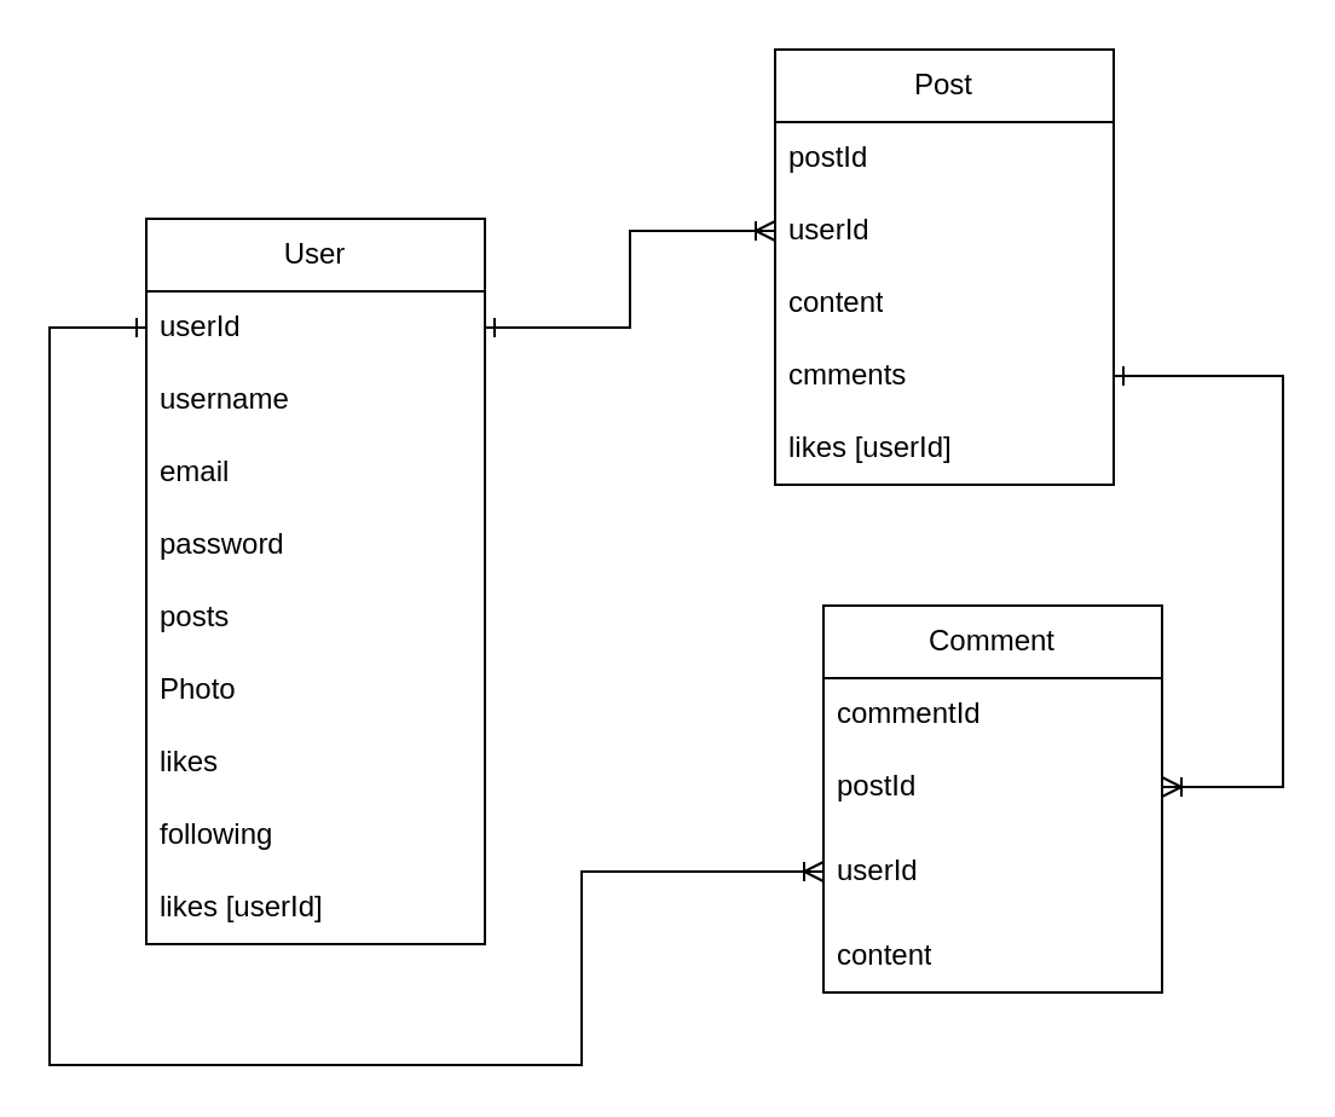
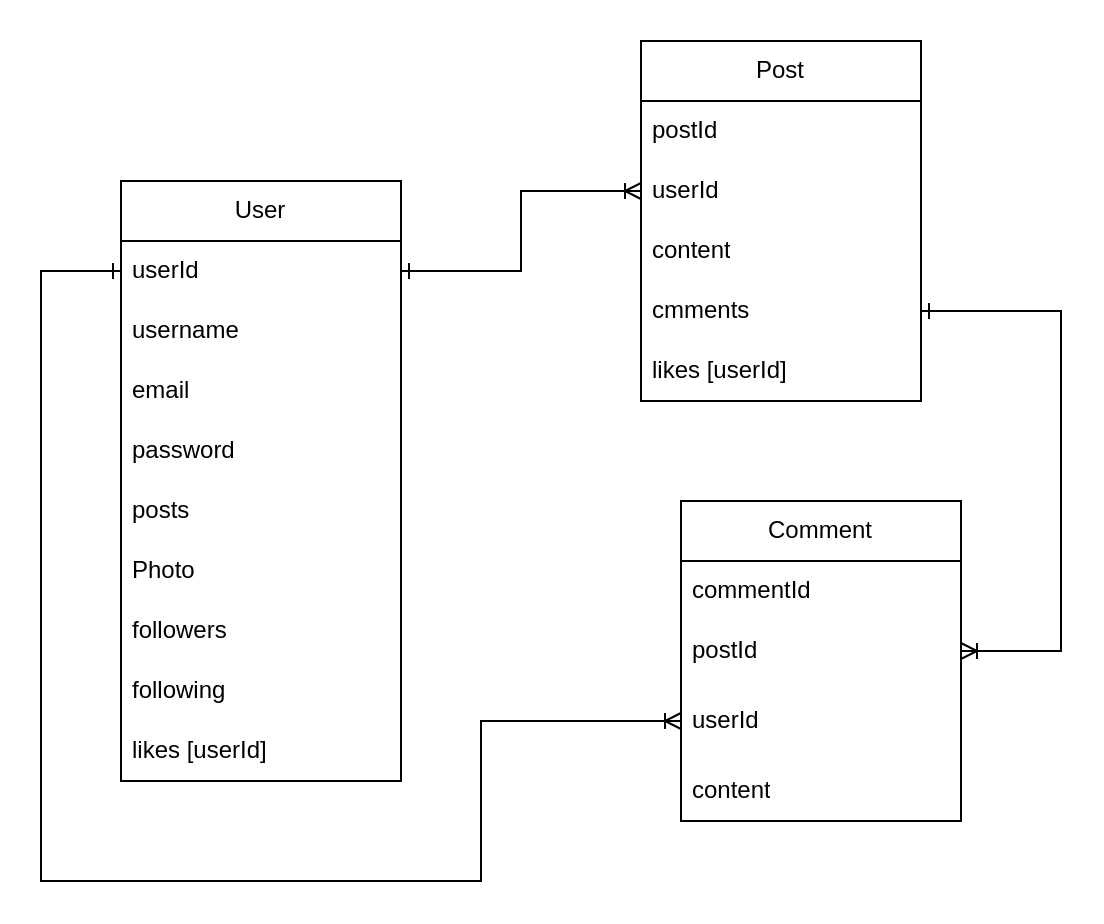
- <mxCell id="9" value="likes" style="text;strokeColor=none;fillColor=none;align=left;verticalAlign=middle;spacingLeft=4;spacingRight=4;overflow=hidden;points=[[0,0.5],[1,0.5]];portConstraint=eastwest;rotatable=0;whiteSpace=wrap;html=1;" parent="2" vertex="1"><mxGeometry y="210" width="140" height="30" as="geometry" /></mxCell>
+ <mxCell id="9" value="followers" style="text;strokeColor=none;fillColor=none;align=left;verticalAlign=middle;spacingLeft=4;spacingRight=4;overflow=hidden;points=[[0,0.5],[1,0.5]];portConstraint=eastwest;rotatable=0;whiteSpace=wrap;html=1;" parent="2" vertex="1"><mxGeometry y="210" width="140" height="30" as="geometry" /></mxCell>
